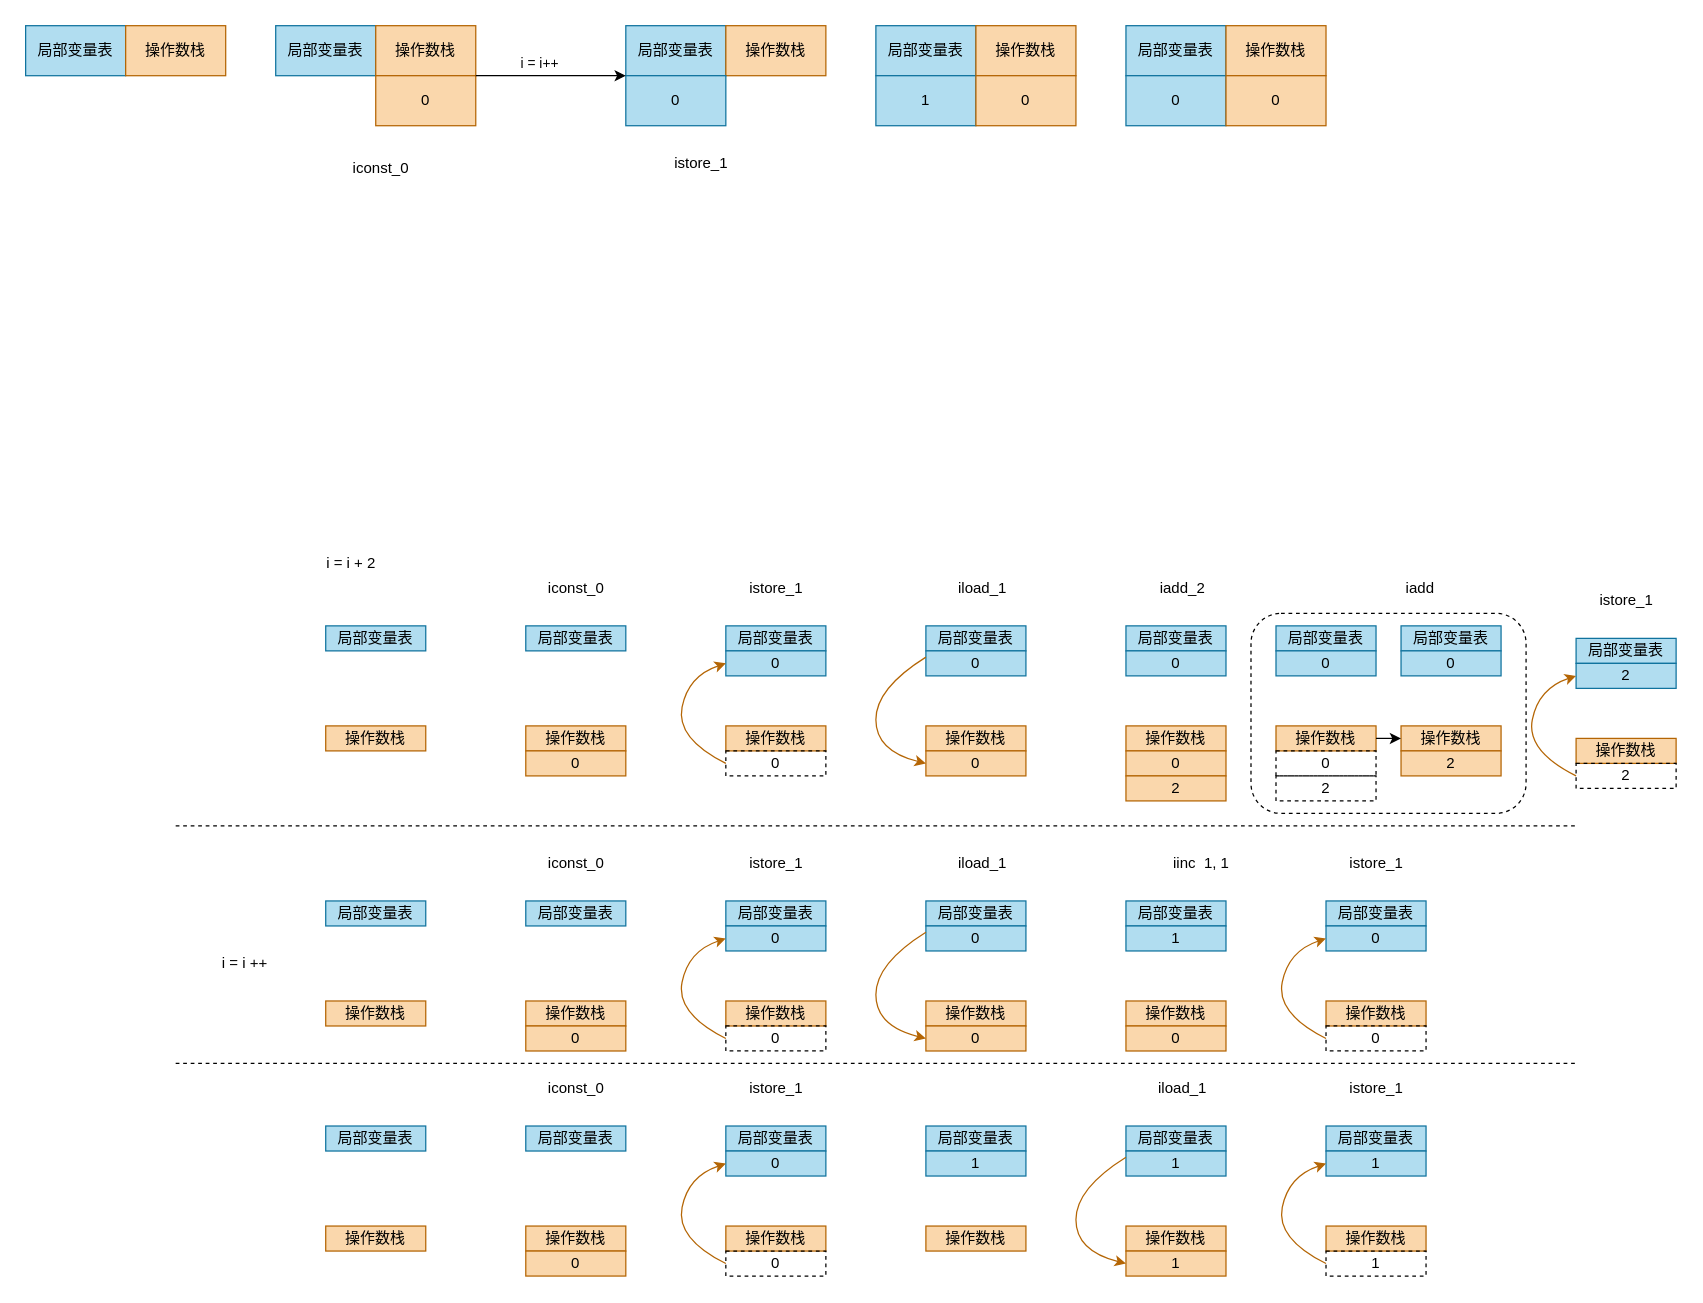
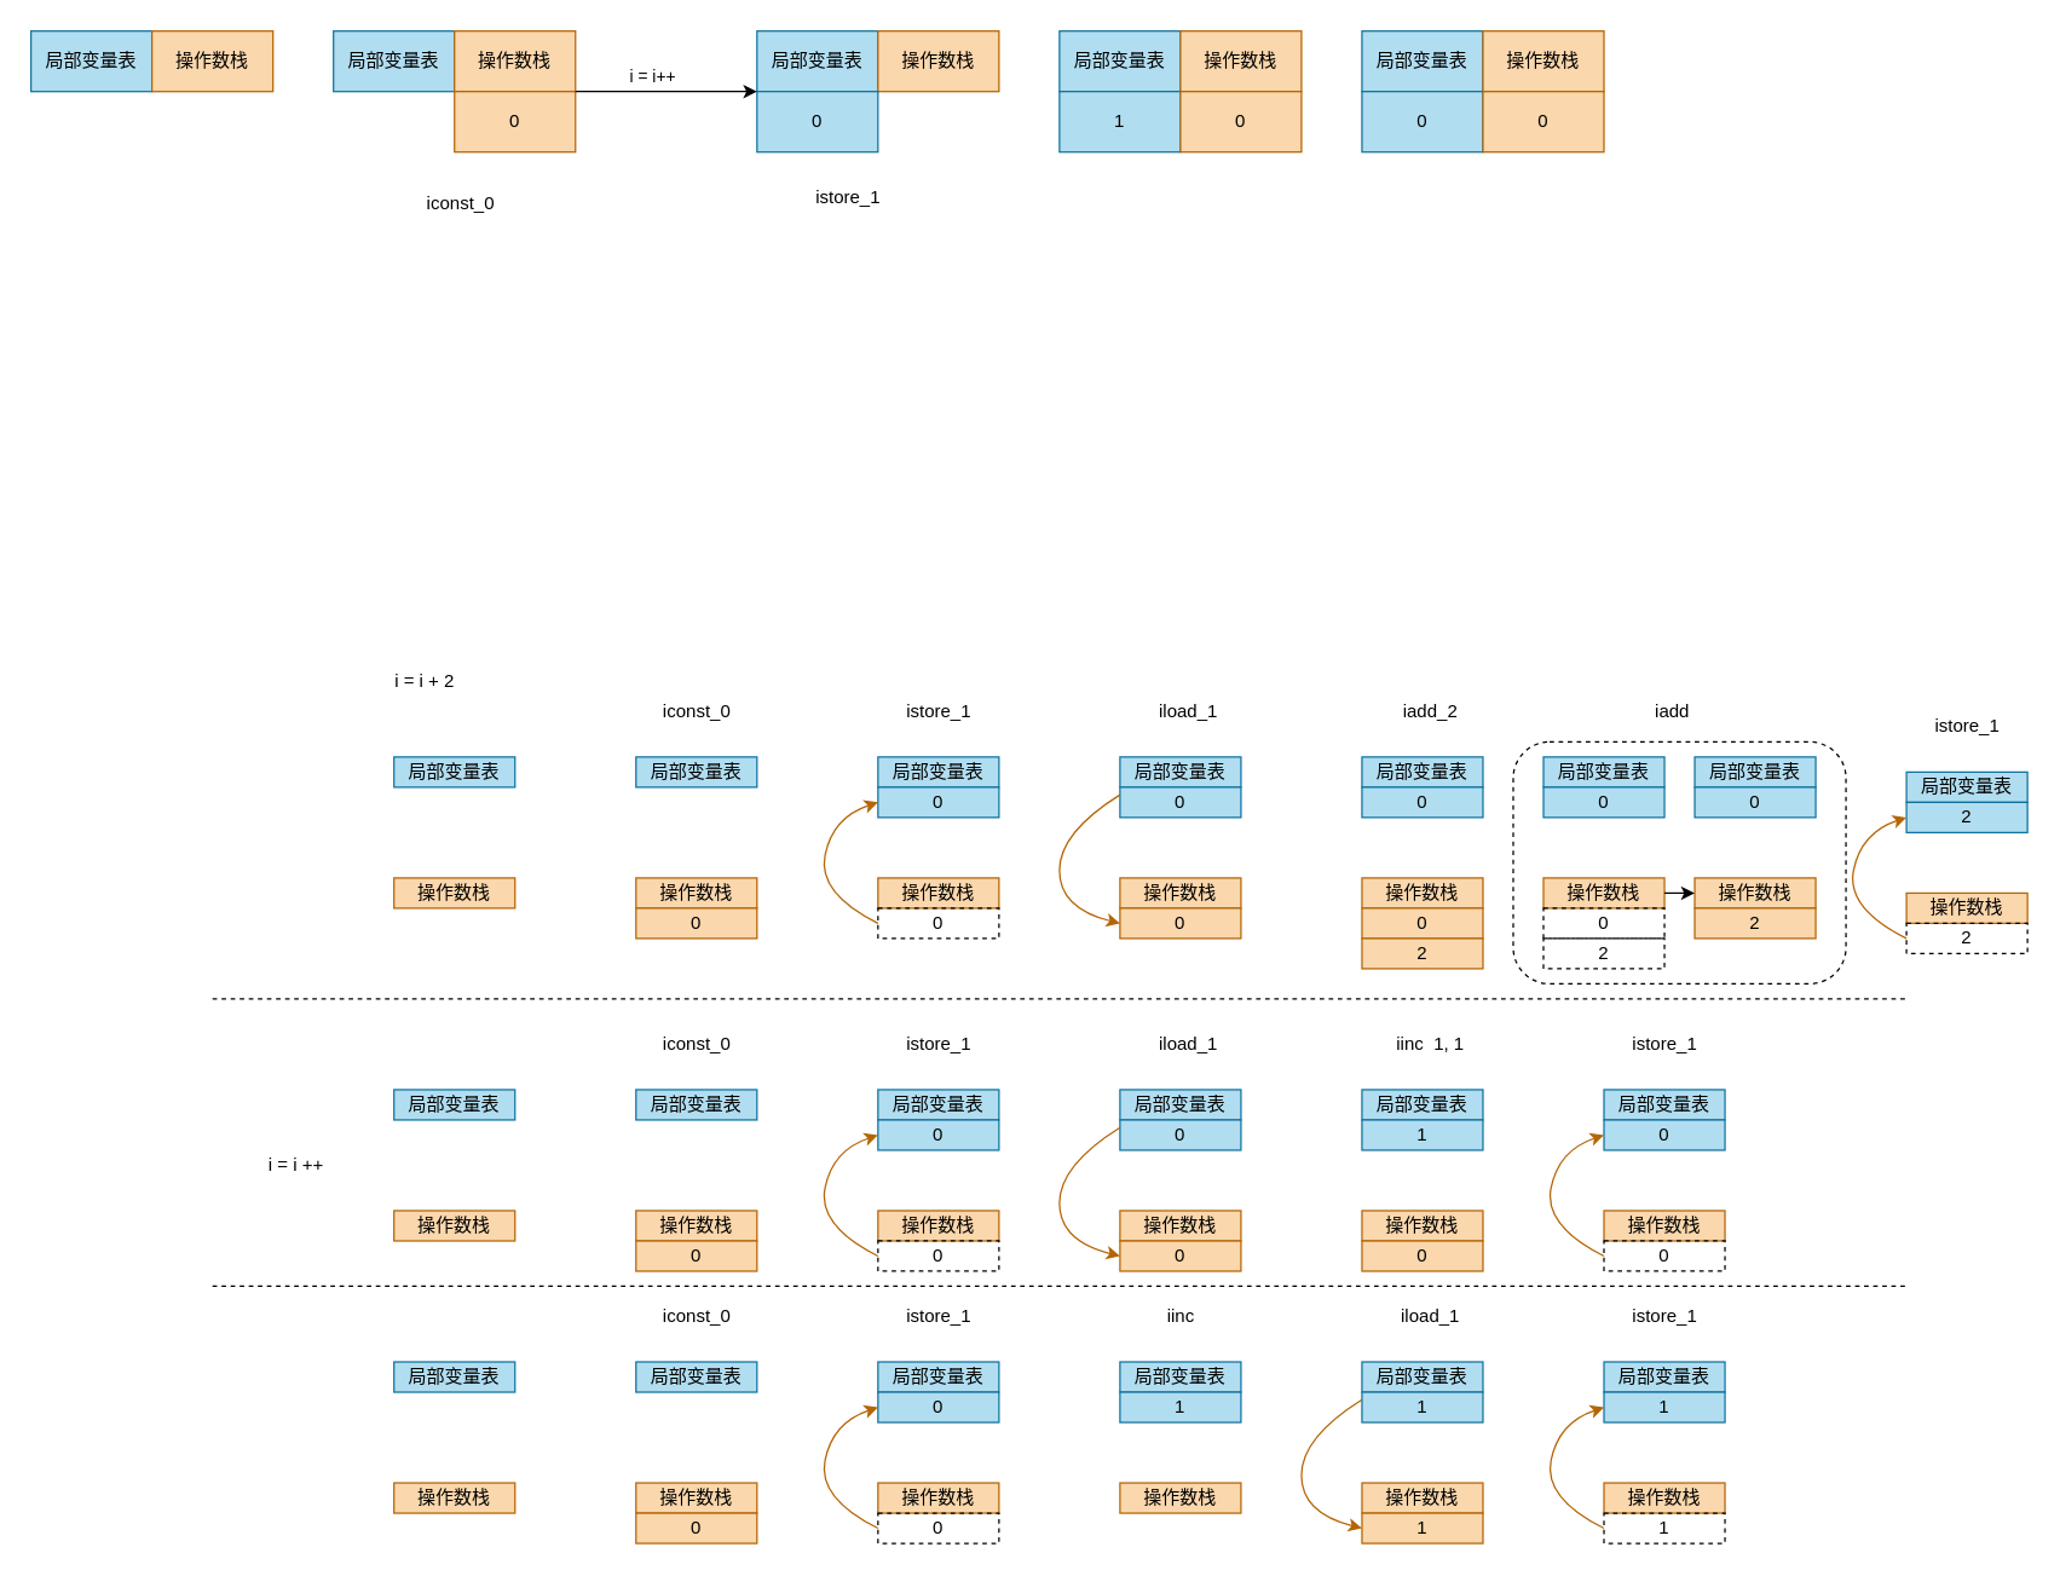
- <mxCell id="111" value="iadd" style="text;html=1;align=center;verticalAlign=middle;resizable=0;points=[];autosize=1;" vertex="1" parent="1"><mxGeometry x="1115" y="460" width="40" height="20" as="geometry" /></mxCell>
+ <mxCell id="111" value="iadd" style="text;html=1;align=center;verticalAlign=middle;resizable=0;points=[];autosize=1;" vertex="1" parent="1"><mxGeometry x="1085" y="460" width="40" height="20" as="geometry" /></mxCell>
- <mxCell id="44" value="iinc&amp;nbsp; 1, 1" style="text;html=1;align=center;verticalAlign=middle;resizable=0;points=[];autosize=1;" vertex="1" parent="1"><mxGeometry x="930" y="680" width="60" height="20" as="geometry" /></mxCell>
+ <mxCell id="44" value="iinc&amp;nbsp; 1, 1" style="text;html=1;align=center;verticalAlign=middle;resizable=0;points=[];autosize=1;" vertex="1" parent="1"><mxGeometry x="915" y="680" width="60" height="20" as="geometry" /></mxCell>
+ <mxCell id="67" value="iinc" style="text;html=1;align=center;verticalAlign=middle;resizable=0;points=[];autosize=1;" vertex="1" parent="1"><mxGeometry x="765" y="860" width="30" height="20" as="geometry" /></mxCell>
